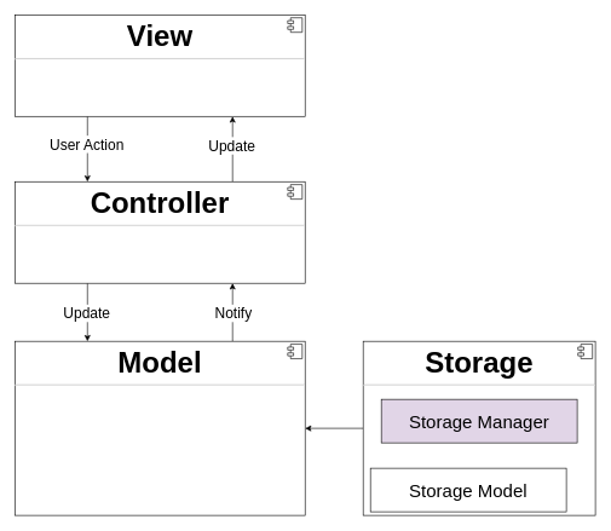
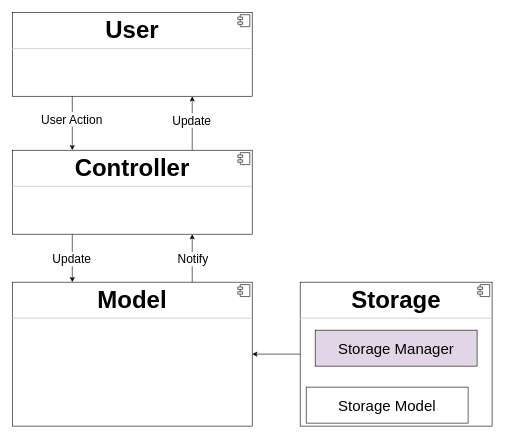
- <mxCell id="22" value="&lt;p style=&quot;margin: 0px ; margin-top: 6px ; text-align: center&quot;&gt;&lt;b&gt;&lt;font style=&quot;font-size: 40px&quot;&gt;View&lt;/font&gt;&lt;/b&gt;&lt;/p&gt;&lt;hr&gt;&lt;p style=&quot;margin: 0px ; margin-left: 8px&quot;&gt;&lt;br&gt;&lt;/p&gt;" style="align=left;overflow=fill;html=1;dropTarget=0;" parent="1" vertex="1"><mxGeometry x="20" y="20" width="400" height="140" as="geometry" /></mxCell>
+ <mxCell id="22" value="&lt;p style=&quot;margin: 0px ; margin-top: 6px ; text-align: center&quot;&gt;&lt;b&gt;&lt;font style=&quot;font-size: 40px&quot;&gt;User&lt;/font&gt;&lt;/b&gt;&lt;/p&gt;&lt;hr&gt;&lt;p style=&quot;margin: 0px ; margin-left: 8px&quot;&gt;&lt;br&gt;&lt;/p&gt;" style="align=left;overflow=fill;html=1;dropTarget=0;" parent="1" vertex="1"><mxGeometry x="20" y="20" width="400" height="140" as="geometry" /></mxCell>
